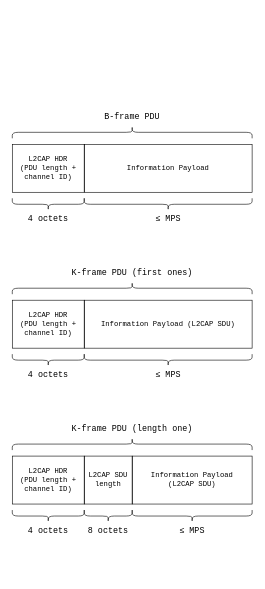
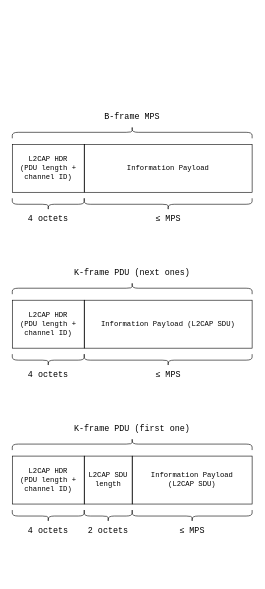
- <mxCell id="5" value="B-frame PDU" style="text;html=1;align=center;verticalAlign=middle;whiteSpace=wrap;rounded=0;fontSize=14;fontFamily=Courier New;" parent="1" vertex="1"><mxGeometry x="20" y="180" width="400" height="30" as="geometry" /></mxCell>
+ <mxCell id="5" value="B-frame MPS" style="text;html=1;align=center;verticalAlign=middle;whiteSpace=wrap;rounded=0;fontSize=14;fontFamily=Courier New;" parent="1" vertex="1"><mxGeometry x="20" y="180" width="400" height="30" as="geometry" /></mxCell>
- <mxCell id="13" value="K-frame PDU (first ones)" style="text;html=1;align=center;verticalAlign=middle;whiteSpace=wrap;rounded=0;fontSize=14;fontFamily=Courier New;" parent="1" vertex="1"><mxGeometry x="20" y="440" width="400" height="30" as="geometry" /></mxCell>
+ <mxCell id="13" value="K-frame PDU (next ones)" style="text;html=1;align=center;verticalAlign=middle;whiteSpace=wrap;rounded=0;fontSize=14;fontFamily=Courier New;" parent="1" vertex="1"><mxGeometry x="20" y="440" width="400" height="30" as="geometry" /></mxCell>
- <mxCell id="21" value="K-frame PDU (length one)" style="text;html=1;align=center;verticalAlign=middle;whiteSpace=wrap;rounded=0;fontSize=14;fontFamily=Courier New;" parent="1" vertex="1"><mxGeometry x="20" y="700" width="400" height="30" as="geometry" /></mxCell>
+ <mxCell id="21" value="K-frame PDU (first one)" style="text;html=1;align=center;verticalAlign=middle;whiteSpace=wrap;rounded=0;fontSize=14;fontFamily=Courier New;" parent="1" vertex="1"><mxGeometry x="20" y="700" width="400" height="30" as="geometry" /></mxCell>
- <mxCell id="28" value="8 octets" style="text;html=1;align=center;verticalAlign=middle;whiteSpace=wrap;rounded=0;fontSize=14;fontFamily=Courier New;" parent="1" vertex="1"><mxGeometry x="140" y="870" width="80" height="30" as="geometry" /></mxCell>
+ <mxCell id="28" value="2 octets" style="text;html=1;align=center;verticalAlign=middle;whiteSpace=wrap;rounded=0;fontSize=14;fontFamily=Courier New;" parent="1" vertex="1"><mxGeometry x="140" y="870" width="80" height="30" as="geometry" /></mxCell>
